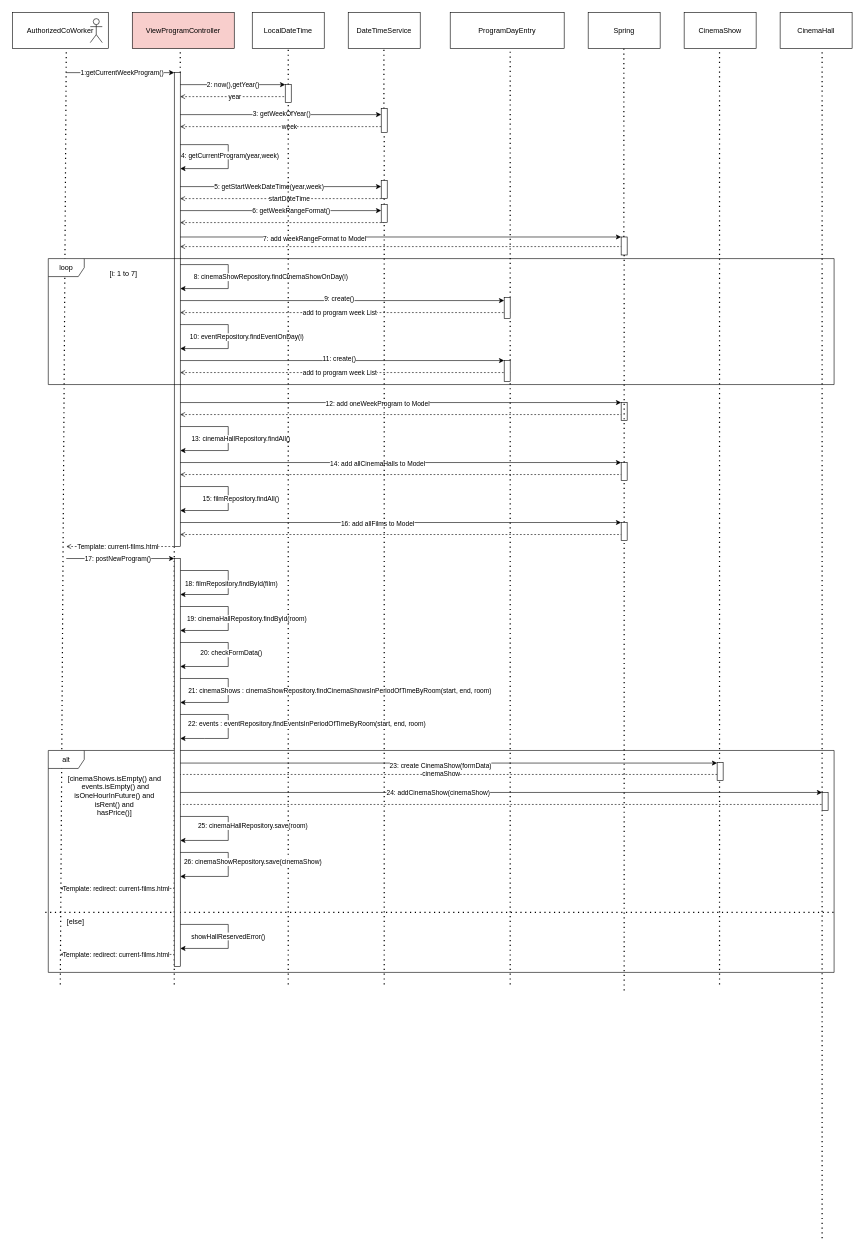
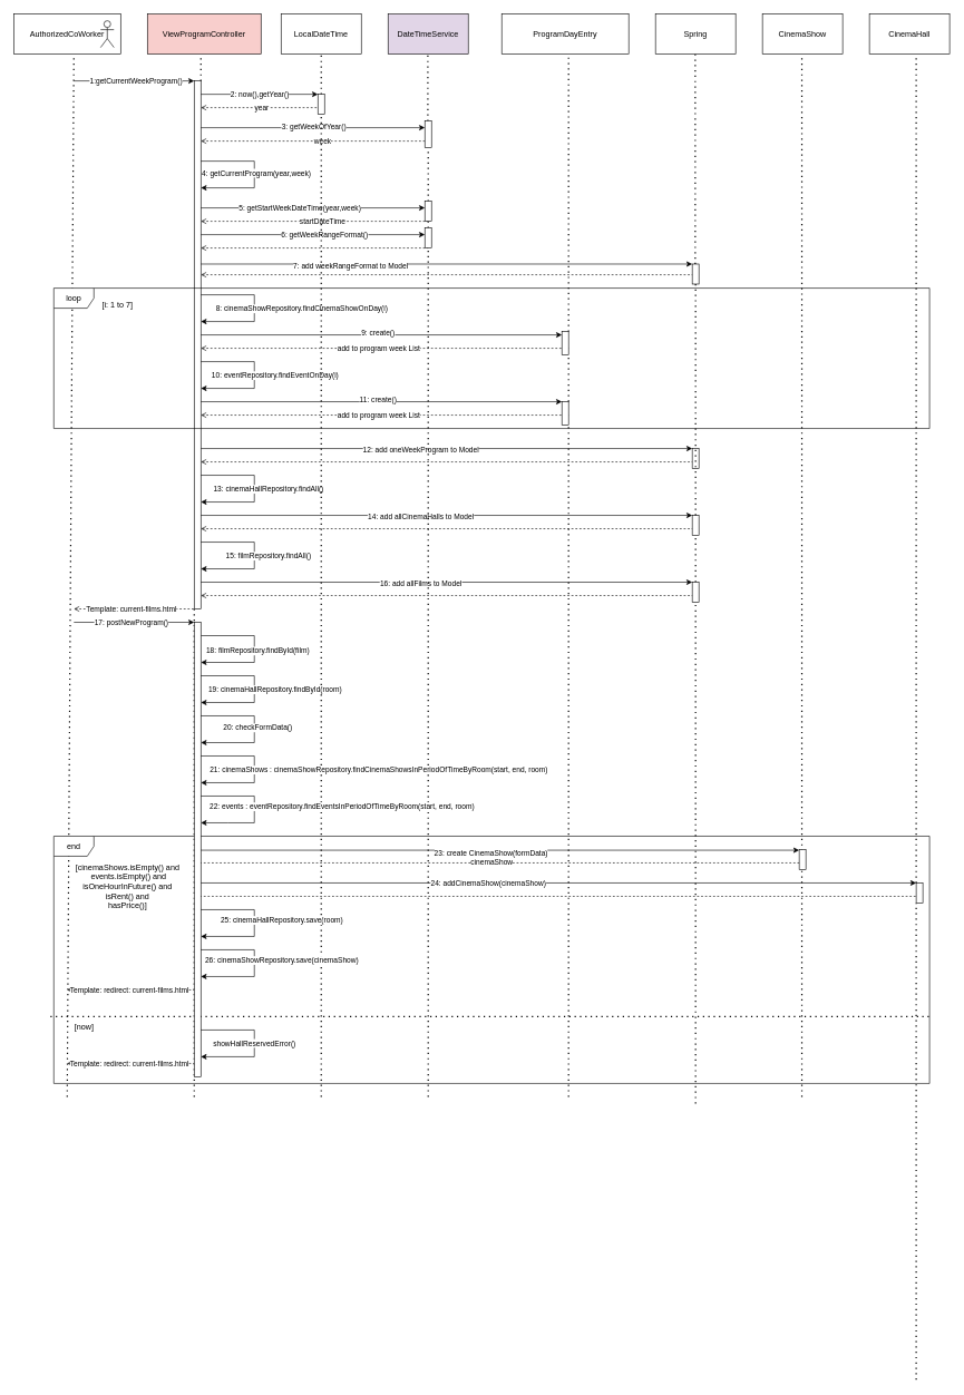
- <mxCell id="5" value="DateTimeService" style="rounded=0;whiteSpace=wrap;html=1;" parent="1" vertex="1"><mxGeometry x="580" y="20" width="120" height="60" as="geometry" /></mxCell>
+ <mxCell id="5" value="DateTimeService" style="rounded=0;whiteSpace=wrap;html=1;fillColor=#e1d5e7;" parent="1" vertex="1"><mxGeometry x="580" y="20" width="120" height="60" as="geometry" /></mxCell>
- <mxCell id="40" value="[i: 1 to 7]" style="text;html=1;align=center;verticalAlign=middle;resizable=0;points=[];autosize=1;strokeColor=none;fillColor=none;" parent="1" vertex="1"><mxGeometry x="170" y="440" width="70" height="30" as="geometry" /></mxCell>
+ <mxCell id="40" value="[i: 1 to 7]" style="text;html=1;align=center;verticalAlign=middle;resizable=0;points=[];autosize=1;strokeColor=none;fillColor=none;" parent="1" vertex="1"><mxGeometry x="140" y="440" width="70" height="30" as="geometry" /></mxCell>
- <mxCell id="108" value="alt" style="shape=umlFrame;whiteSpace=wrap;html=1;pointerEvents=0;" parent="1" vertex="1"><mxGeometry x="80" y="1250" width="1310" height="370" as="geometry" /></mxCell>
+ <mxCell id="108" value="end" style="shape=umlFrame;whiteSpace=wrap;html=1;pointerEvents=0;" parent="1" vertex="1"><mxGeometry x="80" y="1250" width="1310" height="370" as="geometry" /></mxCell>
- <mxCell id="109" value="[else]" style="text;html=1;align=center;verticalAlign=middle;resizable=0;points=[];autosize=1;strokeColor=none;fillColor=none;" parent="1" vertex="1"><mxGeometry x="100" y="1520" width="50" height="30" as="geometry" /></mxCell>
+ <mxCell id="109" value="[now]" style="text;html=1;align=center;verticalAlign=middle;resizable=0;points=[];autosize=1;strokeColor=none;fillColor=none;" parent="1" vertex="1"><mxGeometry x="100" y="1520" width="50" height="30" as="geometry" /></mxCell>
